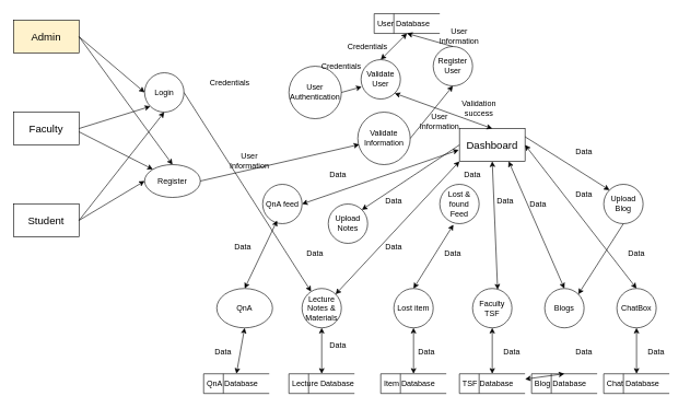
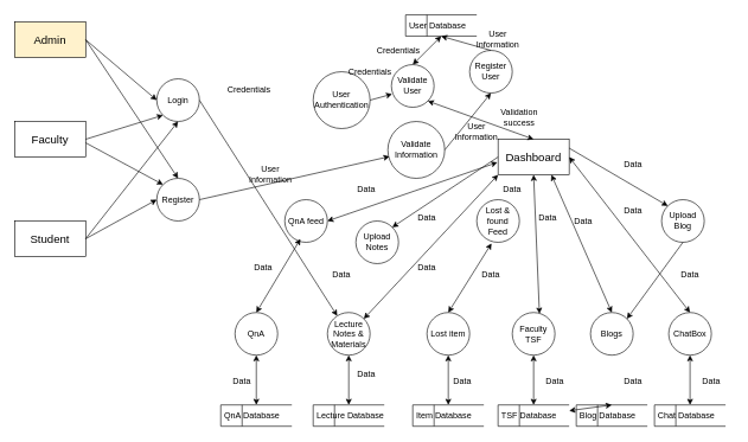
- <mxCell id="7" value="Register" style="shape=ellipse;html=1;dashed=0;whiteSpace=wrap;aspect=fixed;perimeter=ellipsePerimeter;" parent="1" vertex="1"><mxGeometry x="220" y="250" width="85" height="50" as="geometry" /></mxCell>
+ <mxCell id="7" value="Register" style="shape=ellipse;html=1;dashed=0;whiteSpace=wrap;aspect=fixed;perimeter=ellipsePerimeter;" parent="1" vertex="1"><mxGeometry x="220" y="250" width="60" height="60" as="geometry" /></mxCell>
- <mxCell id="62" value="Upload Blog" style="shape=ellipse;html=1;dashed=0;whiteSpace=wrap;aspect=fixed;perimeter=ellipsePerimeter;" vertex="1" parent="1"><mxGeometry x="920" y="280" width="60" height="60" as="geometry" /></mxCell>
+ <mxCell id="62" value="Upload Blog" style="shape=ellipse;html=1;dashed=0;whiteSpace=wrap;aspect=fixed;perimeter=ellipsePerimeter;" vertex="1" parent="1"><mxGeometry x="930" y="280" width="60" height="60" as="geometry" /></mxCell>
- <mxCell id="24" value="QnA" style="shape=ellipse;html=1;dashed=0;whiteSpace=wrap;aspect=fixed;perimeter=ellipsePerimeter;" parent="1" vertex="1"><mxGeometry x="330" y="438.78" width="85" height="60" as="geometry" /></mxCell>
+ <mxCell id="24" value="QnA" style="shape=ellipse;html=1;dashed=0;whiteSpace=wrap;aspect=fixed;perimeter=ellipsePerimeter;" parent="1" vertex="1"><mxGeometry x="330" y="438.78" width="60" height="60" as="geometry" /></mxCell>
